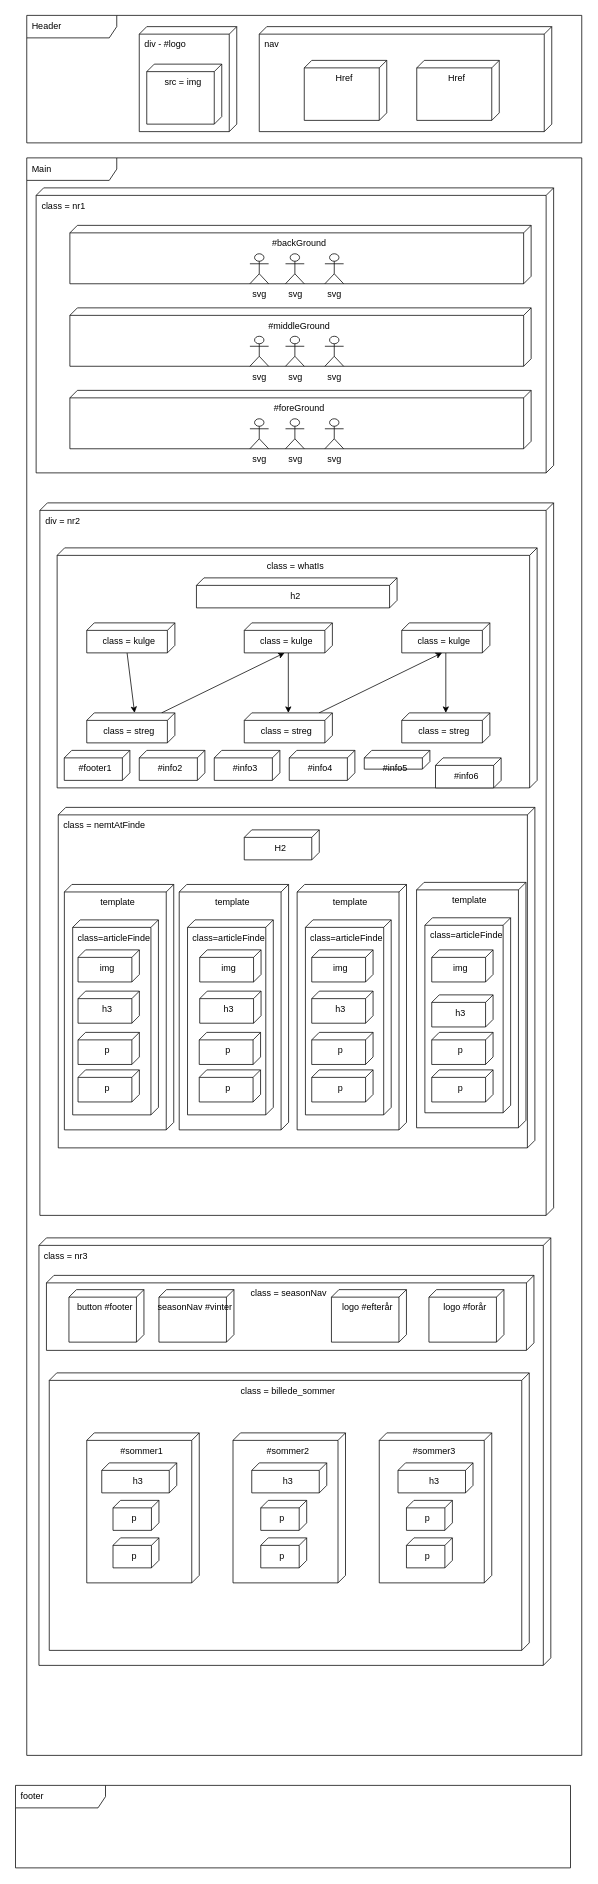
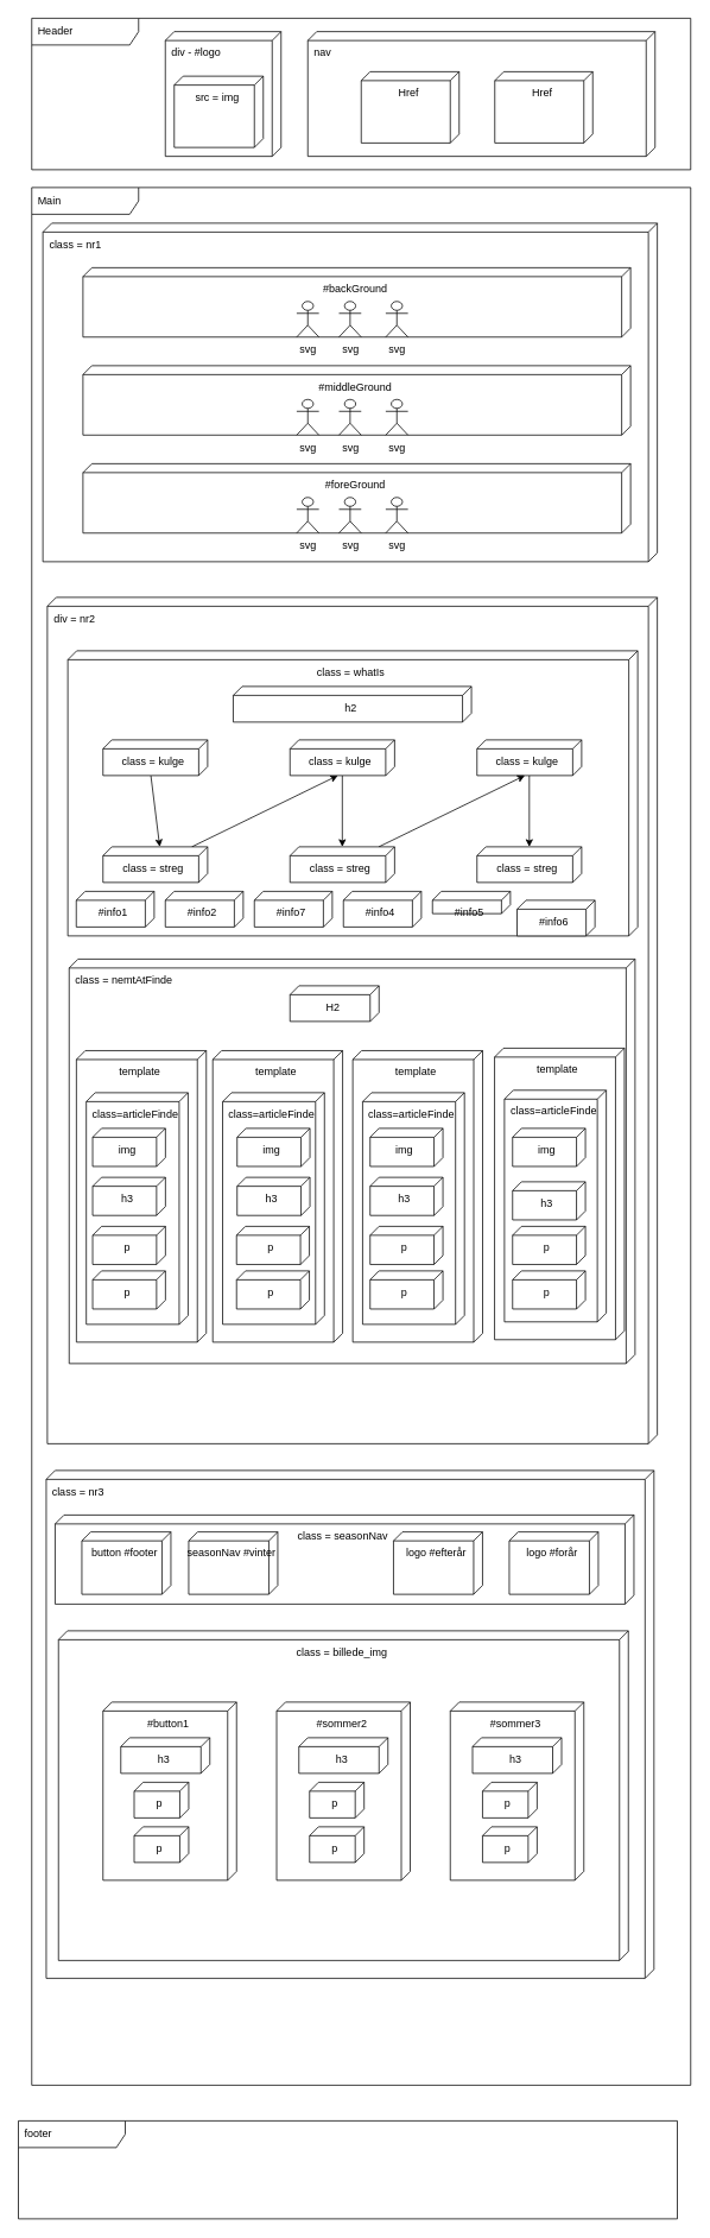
- <mxCell id="67" value="#footer1" style="verticalAlign=top;align=center;shape=cube;size=10;direction=south;html=1;boundedLbl=1;spacingLeft=5;" parent="23" vertex="1"><mxGeometry x="32.5" y="330" width="87.5" height="40" as="geometry" /></mxCell>
+ <mxCell id="67" value="#info1" style="verticalAlign=top;align=center;shape=cube;size=10;direction=south;html=1;boundedLbl=1;spacingLeft=5;" parent="23" vertex="1"><mxGeometry x="32.5" y="330" width="87.5" height="40" as="geometry" /></mxCell>
- <mxCell id="69" value="#info3" style="verticalAlign=top;align=center;shape=cube;size=10;direction=south;html=1;boundedLbl=1;spacingLeft=5;" parent="23" vertex="1"><mxGeometry x="232.5" y="330" width="87.5" height="40" as="geometry" /></mxCell>
+ <mxCell id="69" value="#info7" style="verticalAlign=top;align=center;shape=cube;size=10;direction=south;html=1;boundedLbl=1;spacingLeft=5;" parent="23" vertex="1"><mxGeometry x="232.5" y="330" width="87.5" height="40" as="geometry" /></mxCell>
- <mxCell id="79" value="class = billede_sommer" style="verticalAlign=top;align=center;shape=cube;size=10;direction=south;html=1;boundedLbl=1;spacingLeft=5;" parent="73" vertex="1"><mxGeometry x="13.75" y="180" width="640" height="370" as="geometry" /></mxCell>
+ <mxCell id="79" value="class = billede_img" style="verticalAlign=top;align=center;shape=cube;size=10;direction=south;html=1;boundedLbl=1;spacingLeft=5;" parent="73" vertex="1"><mxGeometry x="13.75" y="180" width="640" height="370" as="geometry" /></mxCell>
- <mxCell id="80" value="#sommer1" style="verticalAlign=top;align=center;shape=cube;size=10;direction=south;html=1;boundedLbl=1;spacingLeft=5;" parent="73" vertex="1"><mxGeometry x="63.75" y="260" width="150" height="200" as="geometry" /></mxCell>
+ <mxCell id="80" value="#button1" style="verticalAlign=top;align=center;shape=cube;size=10;direction=south;html=1;boundedLbl=1;spacingLeft=5;" parent="73" vertex="1"><mxGeometry x="63.75" y="260" width="150" height="200" as="geometry" /></mxCell>
